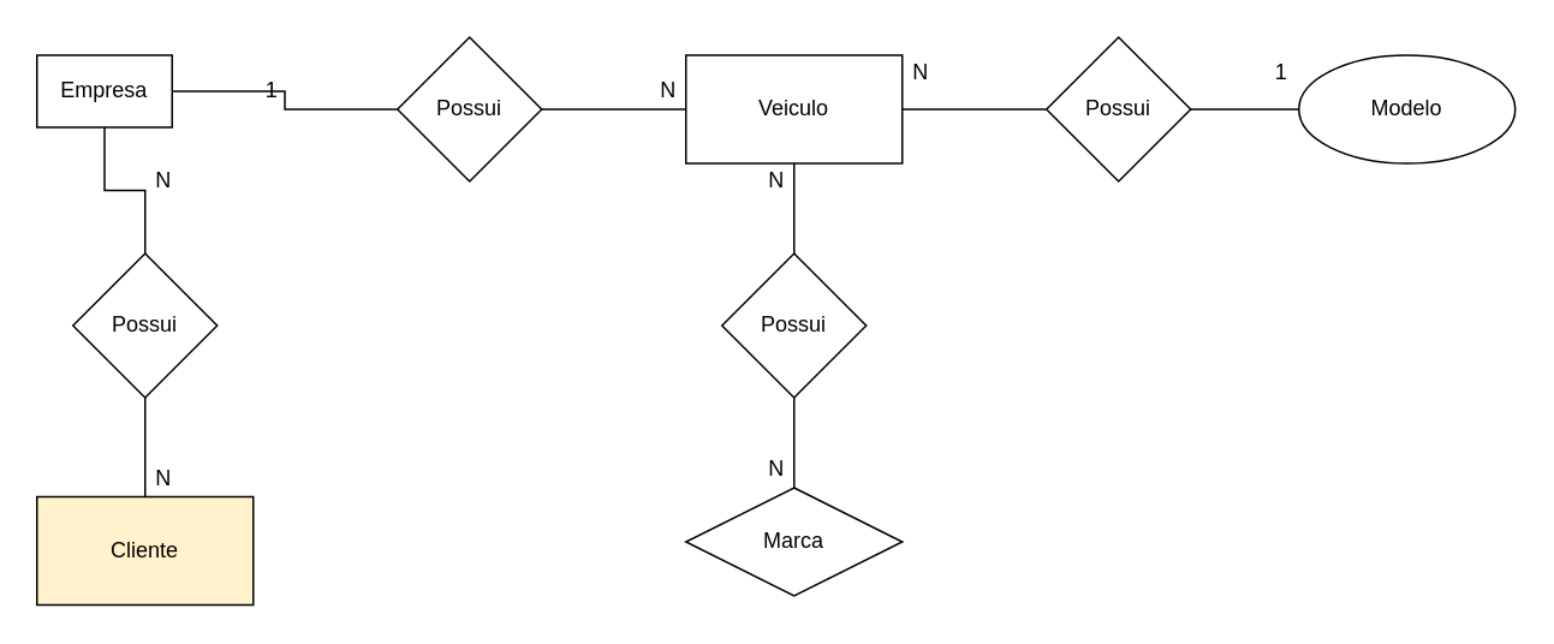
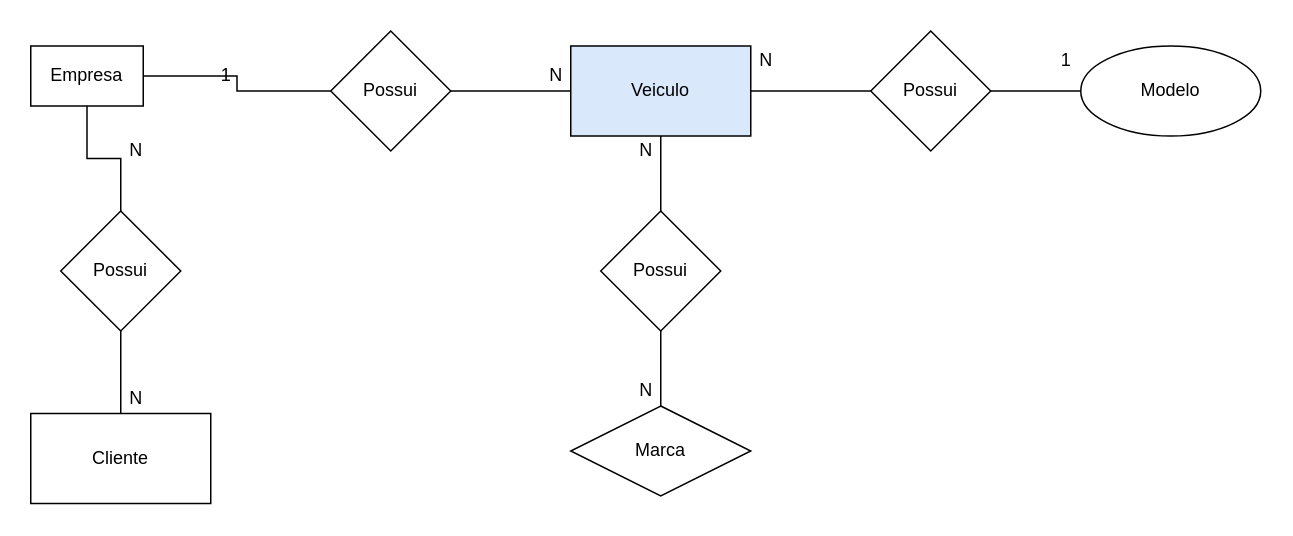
- <mxCell id="7" value="Veiculo" style="rounded=0;whiteSpace=wrap;html=1;" parent="1" vertex="1"><mxGeometry x="380" y="30" width="120" height="60" as="geometry" /></mxCell>
+ <mxCell id="7" value="Veiculo" style="rounded=0;whiteSpace=wrap;html=1;fillColor=#dae8fc;" parent="1" vertex="1"><mxGeometry x="380" y="30" width="120" height="60" as="geometry" /></mxCell>
- <mxCell id="24" value="Cliente" style="whiteSpace=wrap;html=1;rounded=0;fillColor=#fff2cc;" parent="1" vertex="1"><mxGeometry x="20" y="275" width="120" height="60" as="geometry" /></mxCell>
+ <mxCell id="24" value="Cliente" style="whiteSpace=wrap;html=1;rounded=0;" parent="1" vertex="1"><mxGeometry x="20" y="275" width="120" height="60" as="geometry" /></mxCell>
